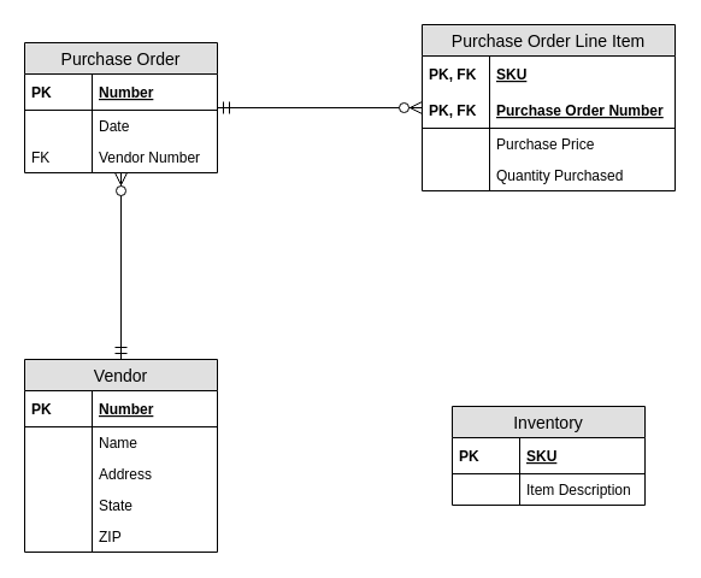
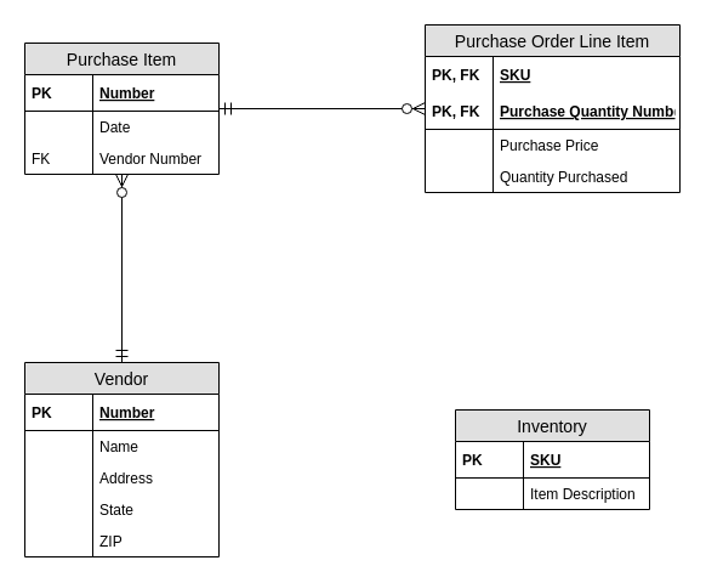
- <mxCell id="29" value="Purchase Order" style="swimlane;fontStyle=0;childLayout=stackLayout;horizontal=1;startSize=26;fillColor=#e0e0e0;horizontalStack=0;resizeParent=1;resizeParentMax=0;resizeLast=0;collapsible=1;marginBottom=0;swimlaneFillColor=#ffffff;align=center;fontSize=14;" vertex="1" parent="1"><mxGeometry x="20" y="35" width="160" height="108" as="geometry" /></mxCell>
+ <mxCell id="29" value="Purchase Item" style="swimlane;fontStyle=0;childLayout=stackLayout;horizontal=1;startSize=26;fillColor=#e0e0e0;horizontalStack=0;resizeParent=1;resizeParentMax=0;resizeLast=0;collapsible=1;marginBottom=0;swimlaneFillColor=#ffffff;align=center;fontSize=14;" vertex="1" parent="1"><mxGeometry x="20" y="35" width="160" height="108" as="geometry" /></mxCell>
- <mxCell id="5" value="Purchase Order Number" style="shape=partialRectangle;top=0;left=0;right=0;bottom=1;align=left;verticalAlign=middle;fillColor=none;spacingLeft=60;spacingRight=4;overflow=hidden;rotatable=0;points=[[0,0.5],[1,0.5]];portConstraint=eastwest;dropTarget=0;fontStyle=5;fontSize=12;" vertex="1" parent="2"><mxGeometry y="56" width="210" height="30" as="geometry" /></mxCell>
+ <mxCell id="5" value="Purchase Quantity Number" style="shape=partialRectangle;top=0;left=0;right=0;bottom=1;align=left;verticalAlign=middle;fillColor=none;spacingLeft=60;spacingRight=4;overflow=hidden;rotatable=0;points=[[0,0.5],[1,0.5]];portConstraint=eastwest;dropTarget=0;fontStyle=5;fontSize=12;" vertex="1" parent="2"><mxGeometry y="56" width="210" height="30" as="geometry" /></mxCell>
